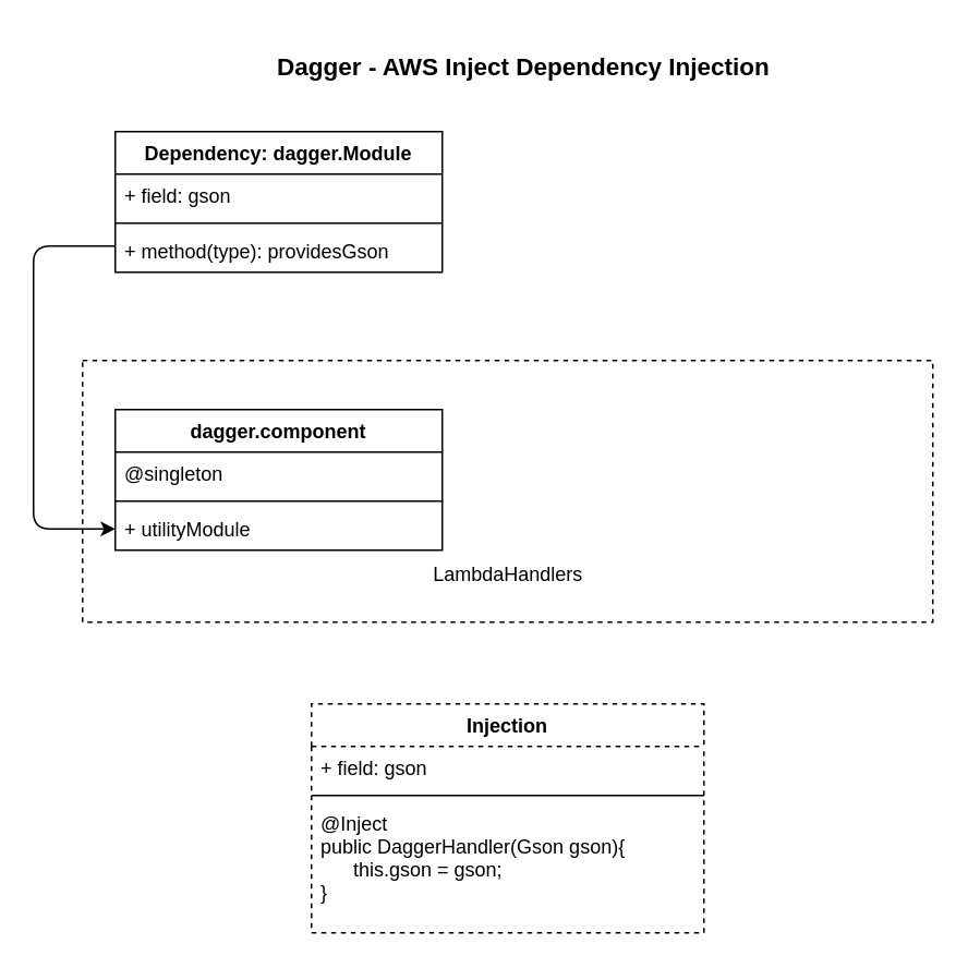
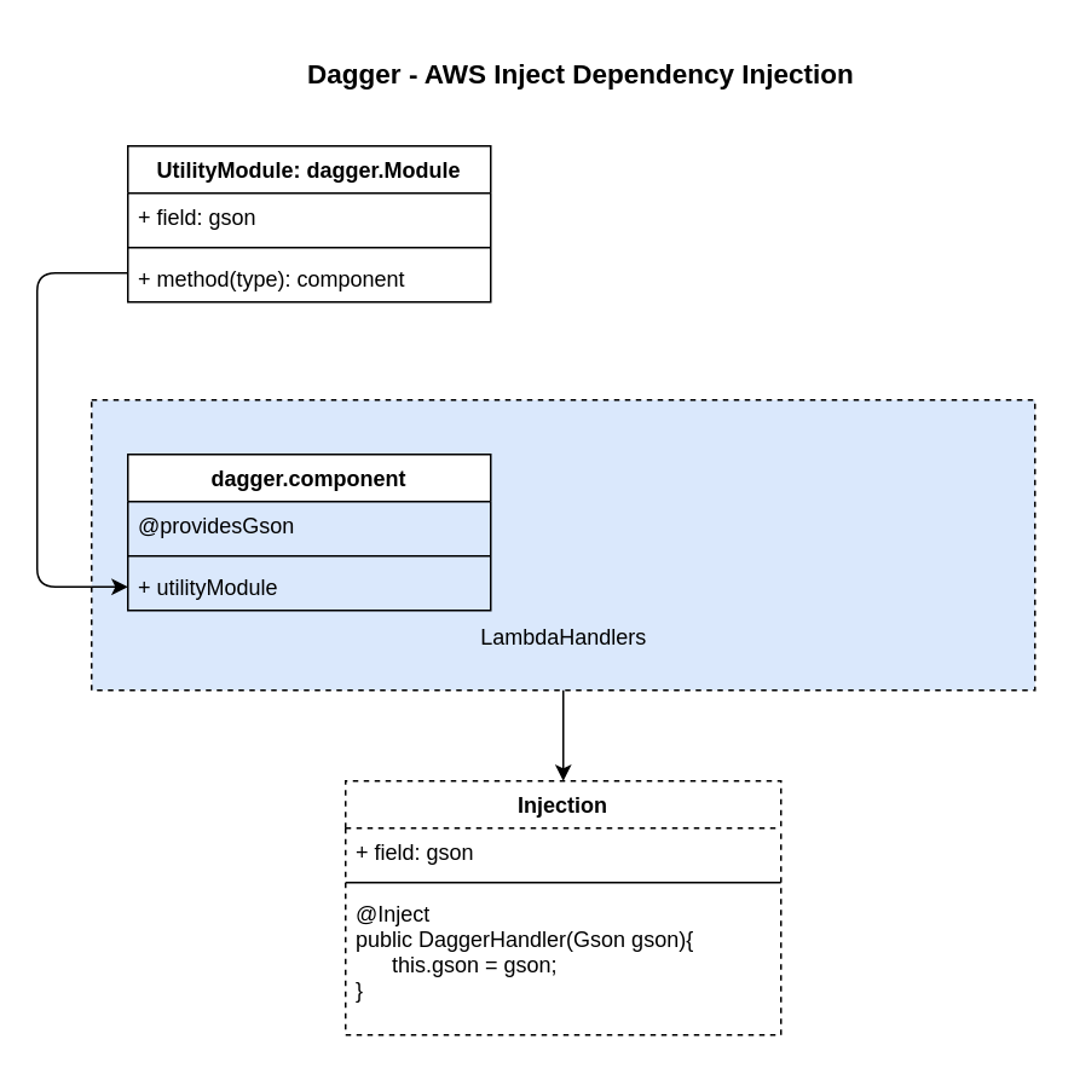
- <mxCell id="3" value="Dependency: dagger.Module" style="swimlane;fontStyle=1;align=center;verticalAlign=top;childLayout=stackLayout;horizontal=1;startSize=26;horizontalStack=0;resizeParent=1;resizeParentMax=0;resizeLast=0;collapsible=1;marginBottom=0;" parent="1" vertex="1"><mxGeometry x="70" y="80" width="200" height="86" as="geometry" /></mxCell>
+ <mxCell id="3" value="UtilityModule: dagger.Module" style="swimlane;fontStyle=1;align=center;verticalAlign=top;childLayout=stackLayout;horizontal=1;startSize=26;horizontalStack=0;resizeParent=1;resizeParentMax=0;resizeLast=0;collapsible=1;marginBottom=0;" parent="1" vertex="1"><mxGeometry x="70" y="80" width="200" height="86" as="geometry" /></mxCell>
- <mxCell id="6" value="+ method(type): providesGson" style="text;strokeColor=none;fillColor=none;align=left;verticalAlign=top;spacingLeft=4;spacingRight=4;overflow=hidden;rotatable=0;points=[[0,0.5],[1,0.5]];portConstraint=eastwest;" parent="3" vertex="1"><mxGeometry y="60" width="200" height="26" as="geometry" /></mxCell>
+ <mxCell id="6" value="+ method(type): component" style="text;strokeColor=none;fillColor=none;align=left;verticalAlign=top;spacingLeft=4;spacingRight=4;overflow=hidden;rotatable=0;points=[[0,0.5],[1,0.5]];portConstraint=eastwest;" parent="3" vertex="1"><mxGeometry y="60" width="200" height="26" as="geometry" /></mxCell>
- <mxCell id="8" value="@singleton" style="text;strokeColor=none;fillColor=none;align=left;verticalAlign=top;spacingLeft=4;spacingRight=4;overflow=hidden;rotatable=0;points=[[0,0.5],[1,0.5]];portConstraint=eastwest;" parent="7" vertex="1"><mxGeometry y="26" width="200" height="26" as="geometry" /></mxCell>
+ <mxCell id="8" value="@providesGson" style="text;strokeColor=none;fillColor=none;align=left;verticalAlign=top;spacingLeft=4;spacingRight=4;overflow=hidden;rotatable=0;points=[[0,0.5],[1,0.5]];portConstraint=eastwest;" parent="7" vertex="1"><mxGeometry y="26" width="200" height="26" as="geometry" /></mxCell>
- <mxCell id="2" value="&lt;br&gt;&lt;br&gt;&lt;br&gt;&lt;br&gt;&lt;br&gt;&lt;br&gt;&lt;br&gt;LambdaHandlers" style="html=1;dashed=1;" parent="1" vertex="1"><mxGeometry x="50" y="220" width="520" height="160" as="geometry" /></mxCell>
+ <mxCell id="2" value="&lt;br&gt;&lt;br&gt;&lt;br&gt;&lt;br&gt;&lt;br&gt;&lt;br&gt;&lt;br&gt;LambdaHandlers" style="html=1;dashed=1;fillColor=#dae8fc;" parent="1" vertex="1"><mxGeometry x="50" y="220" width="520" height="160" as="geometry" /></mxCell>
+ <mxCell id="16" value="" style="endArrow=classic;html=1;entryX=0.5;entryY=0;entryDx=0;entryDy=0;exitX=0.5;exitY=1;exitDx=0;exitDy=0;" parent="1" source="2" target="12" edge="1"><mxGeometry width="50" height="50" relative="1" as="geometry"><mxPoint x="170" y="430" as="sourcePoint" /><mxPoint x="220" y="380" as="targetPoint" /></mxGeometry></mxCell>
